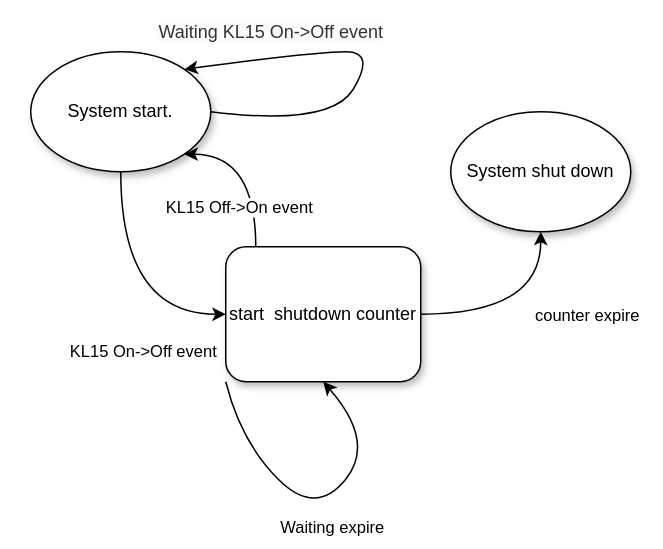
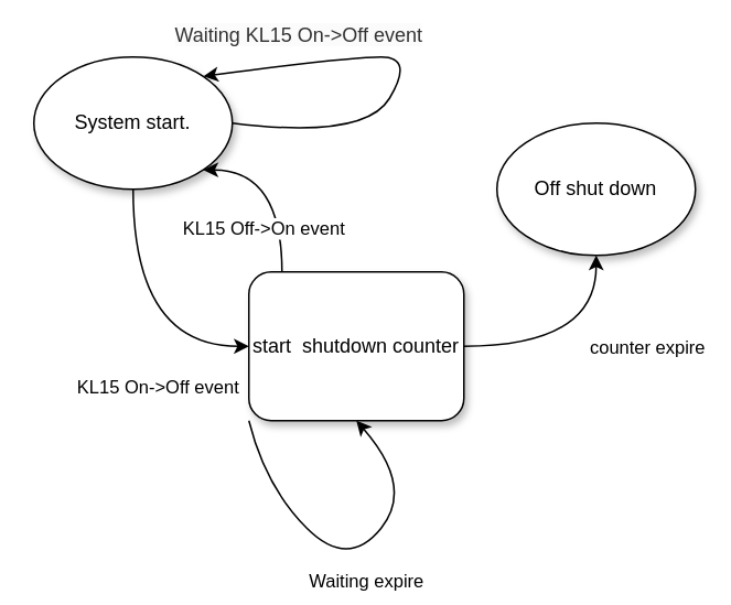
- <mxCell id="11" value="System shut down" style="ellipse;whiteSpace=wrap;html=1;shadow=1;sketch=0;" parent="1" vertex="1"><mxGeometry x="300" y="60" width="120" height="80" as="geometry" /></mxCell>
+ <mxCell id="11" value="Off shut down" style="ellipse;whiteSpace=wrap;html=1;shadow=1;sketch=0;" parent="1" vertex="1"><mxGeometry x="300" y="60" width="120" height="80" as="geometry" /></mxCell>
